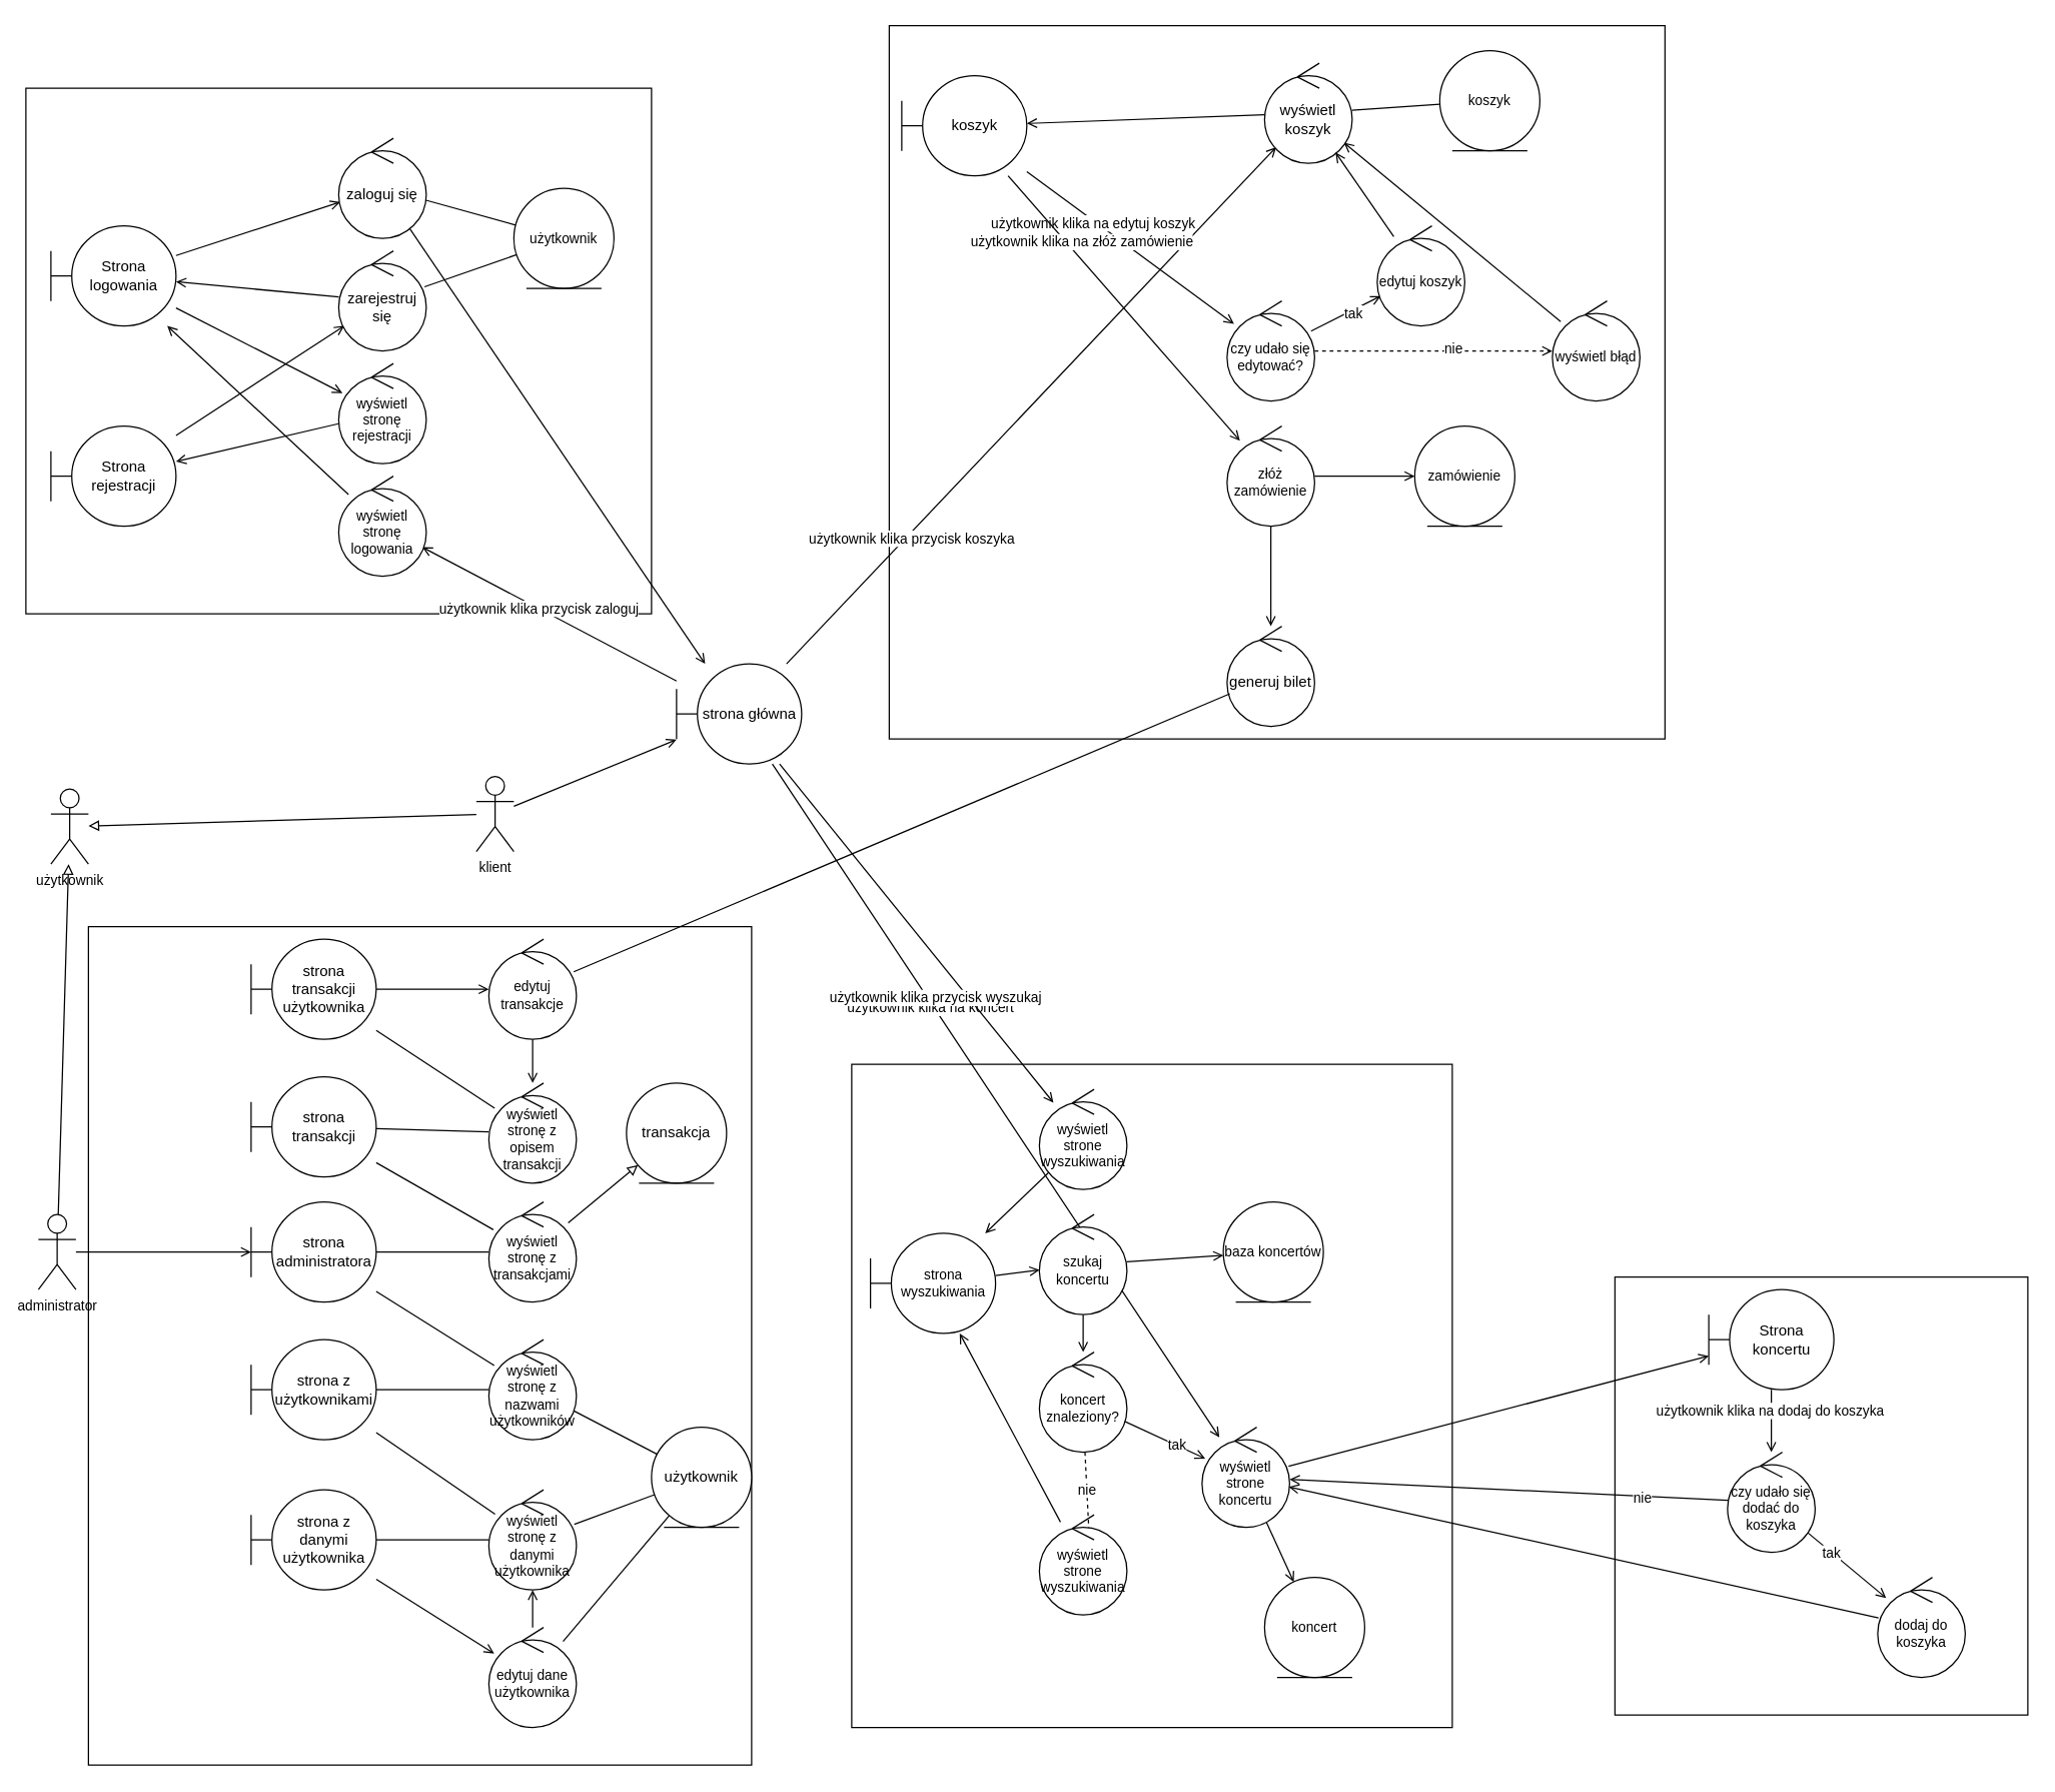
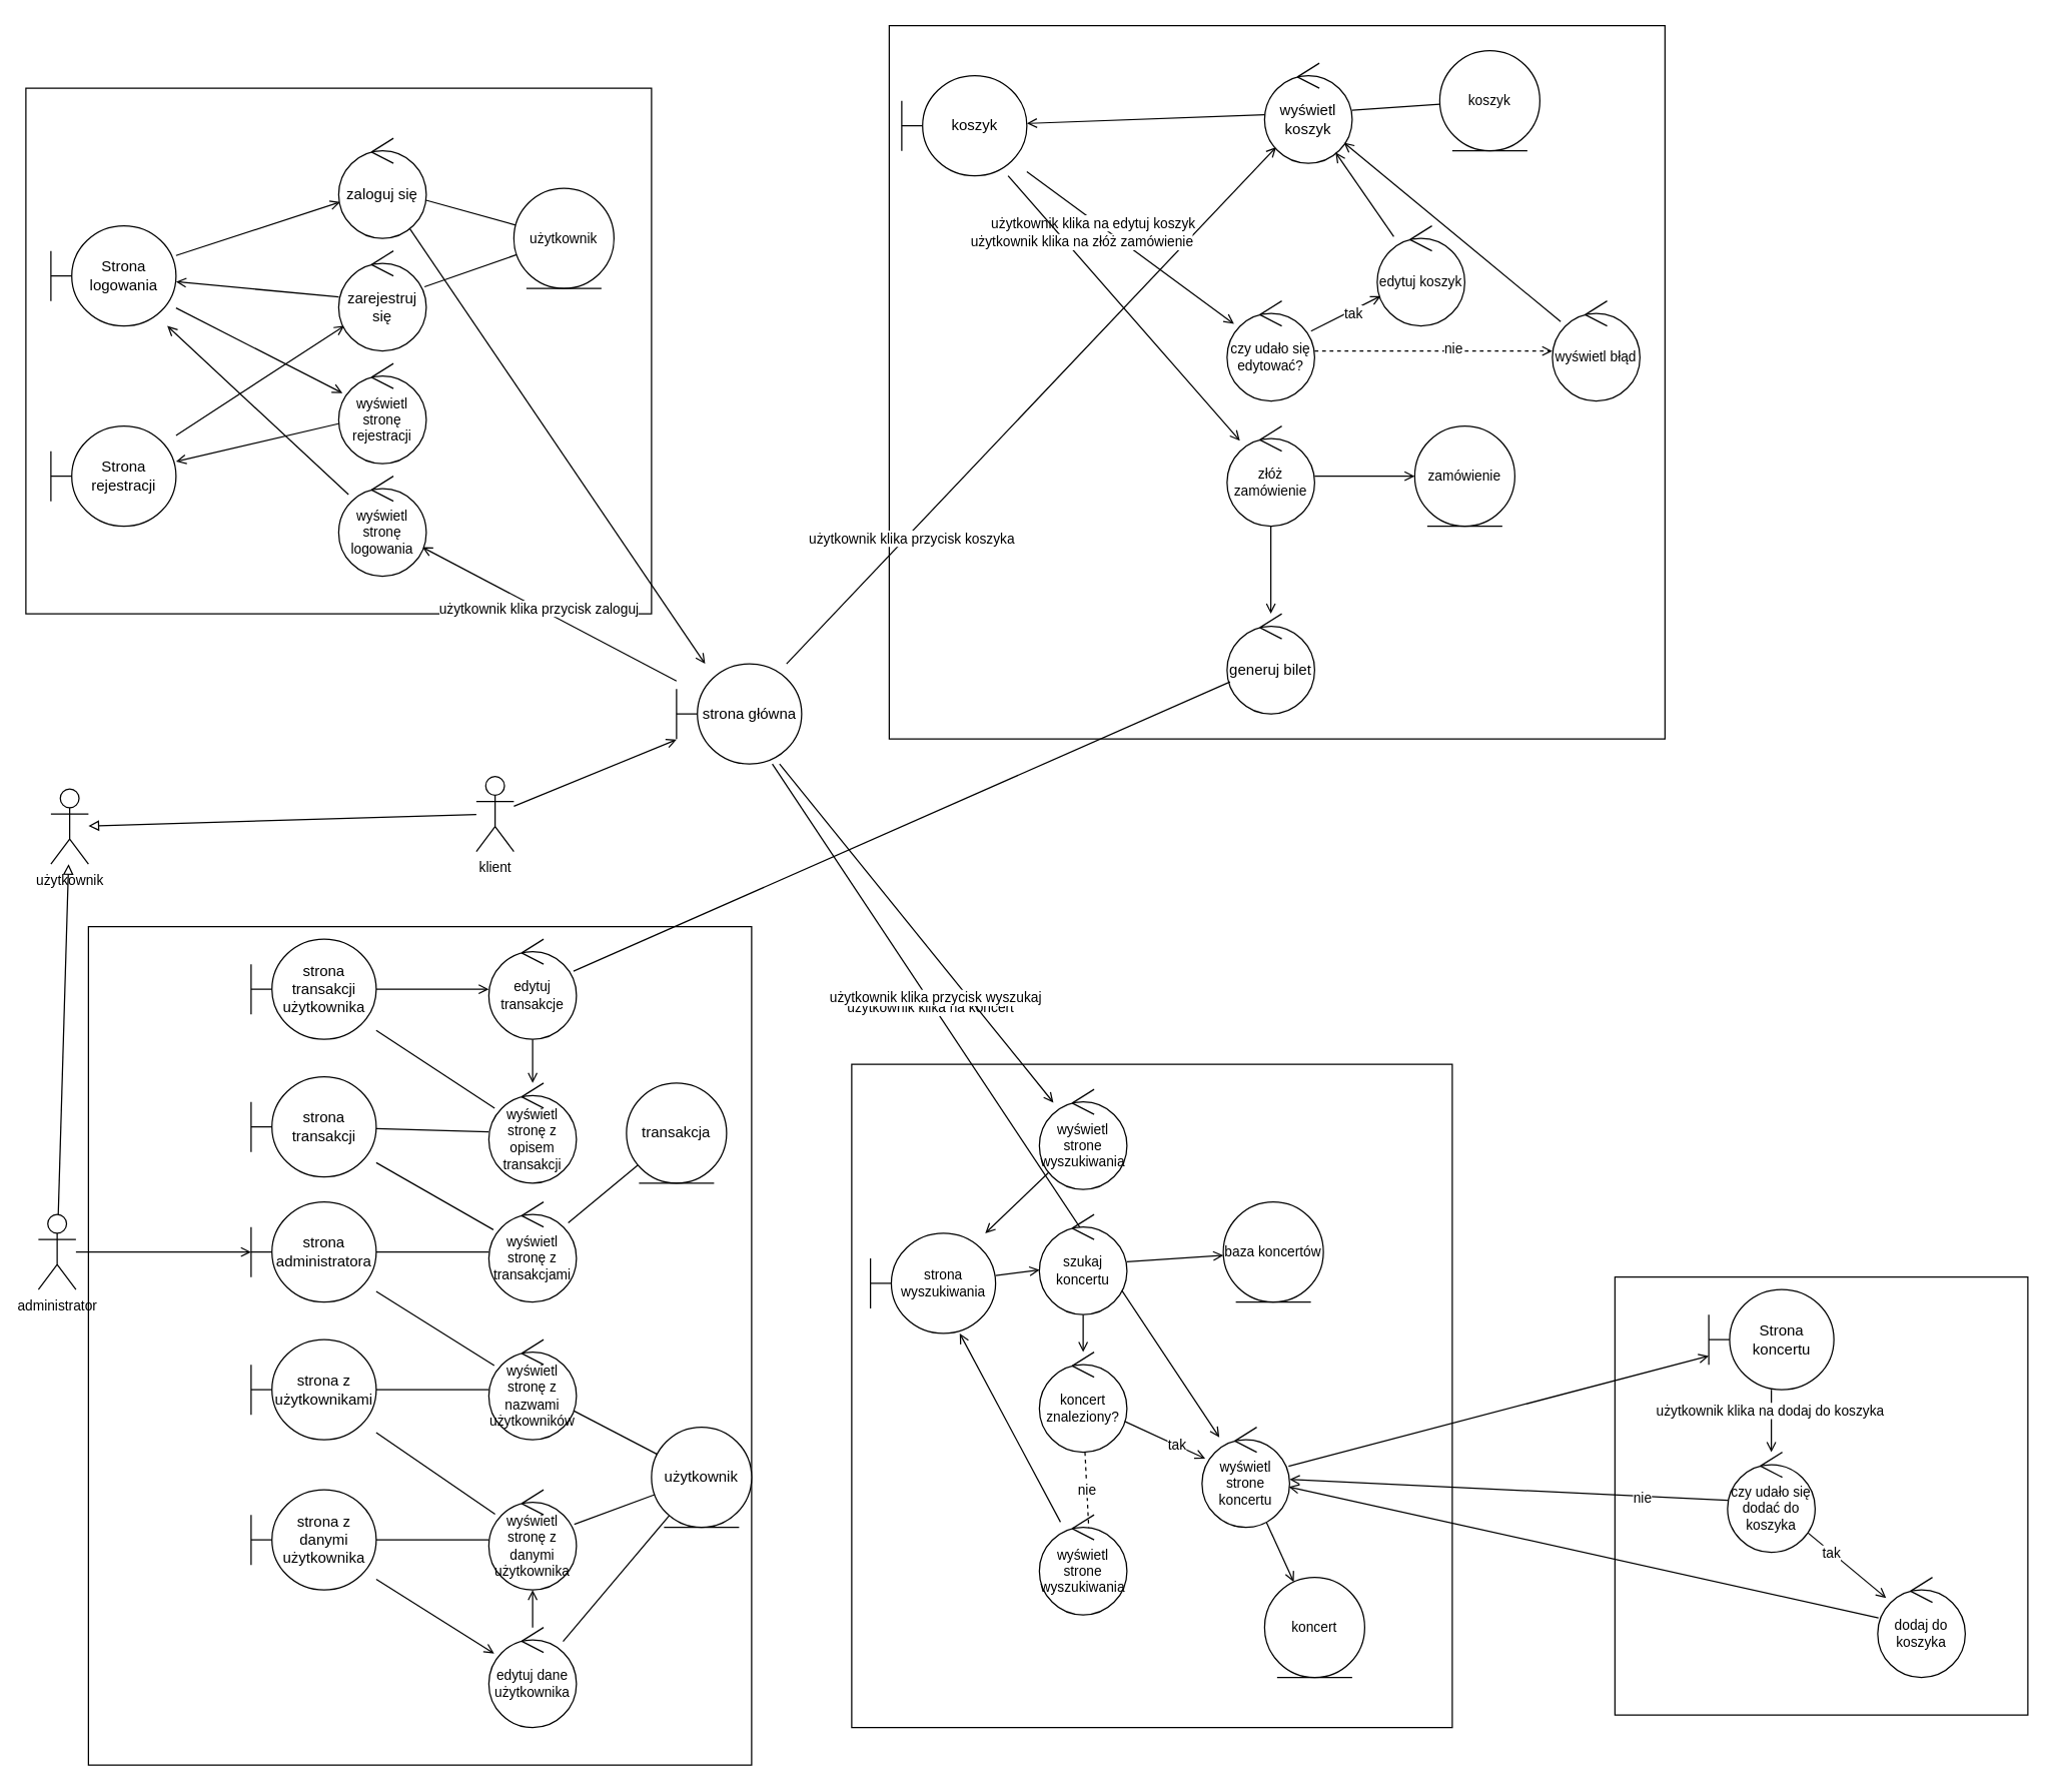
- <mxCell id="39" value="generuj bilet" style="ellipse;shape=umlControl;whiteSpace=wrap;html=1;" parent="1" vertex="1"><mxGeometry x="980" y="500" width="70" height="80" as="geometry" /></mxCell>
+ <mxCell id="39" value="generuj bilet" style="ellipse;shape=umlControl;whiteSpace=wrap;html=1;" parent="1" vertex="1"><mxGeometry x="980" y="490" width="70" height="80" as="geometry" /></mxCell>
- <mxCell id="95" style="edgeStyle=none;rounded=0;orthogonalLoop=1;jettySize=auto;html=1;endArrow=block;endFill=0;" parent="1" source="96" target="120" edge="1"><mxGeometry relative="1" as="geometry" /></mxCell>
+ <mxCell id="95" style="edgeStyle=none;rounded=0;orthogonalLoop=1;jettySize=auto;html=1;endArrow=none;endFill=0;" parent="1" source="96" target="120" edge="1"><mxGeometry relative="1" as="geometry" /></mxCell>
